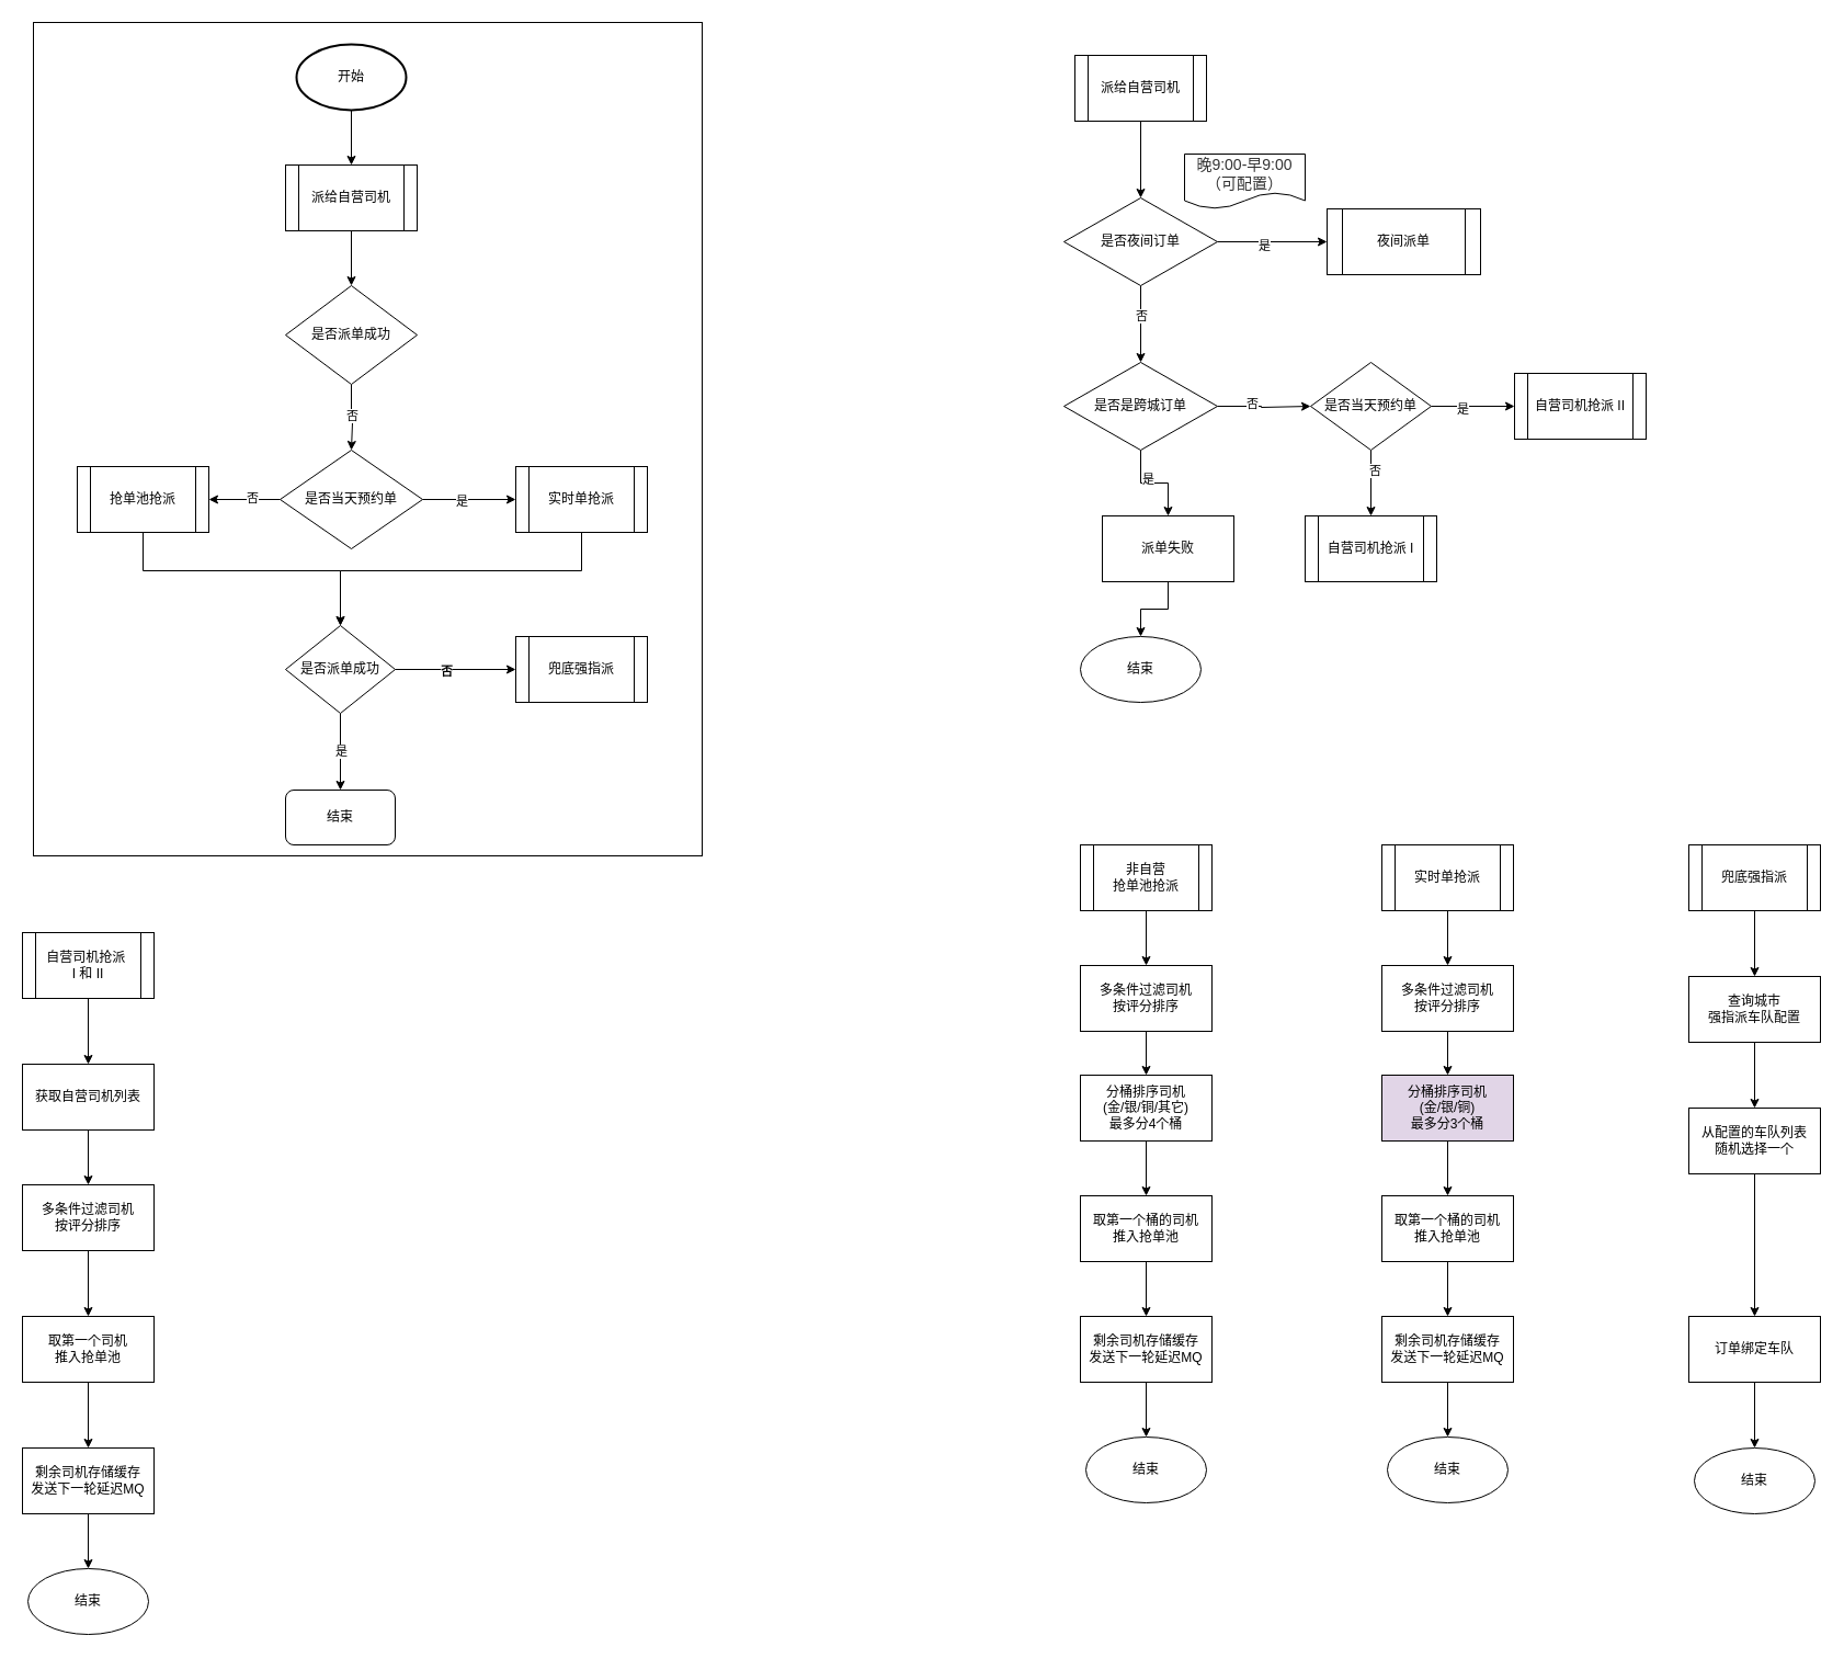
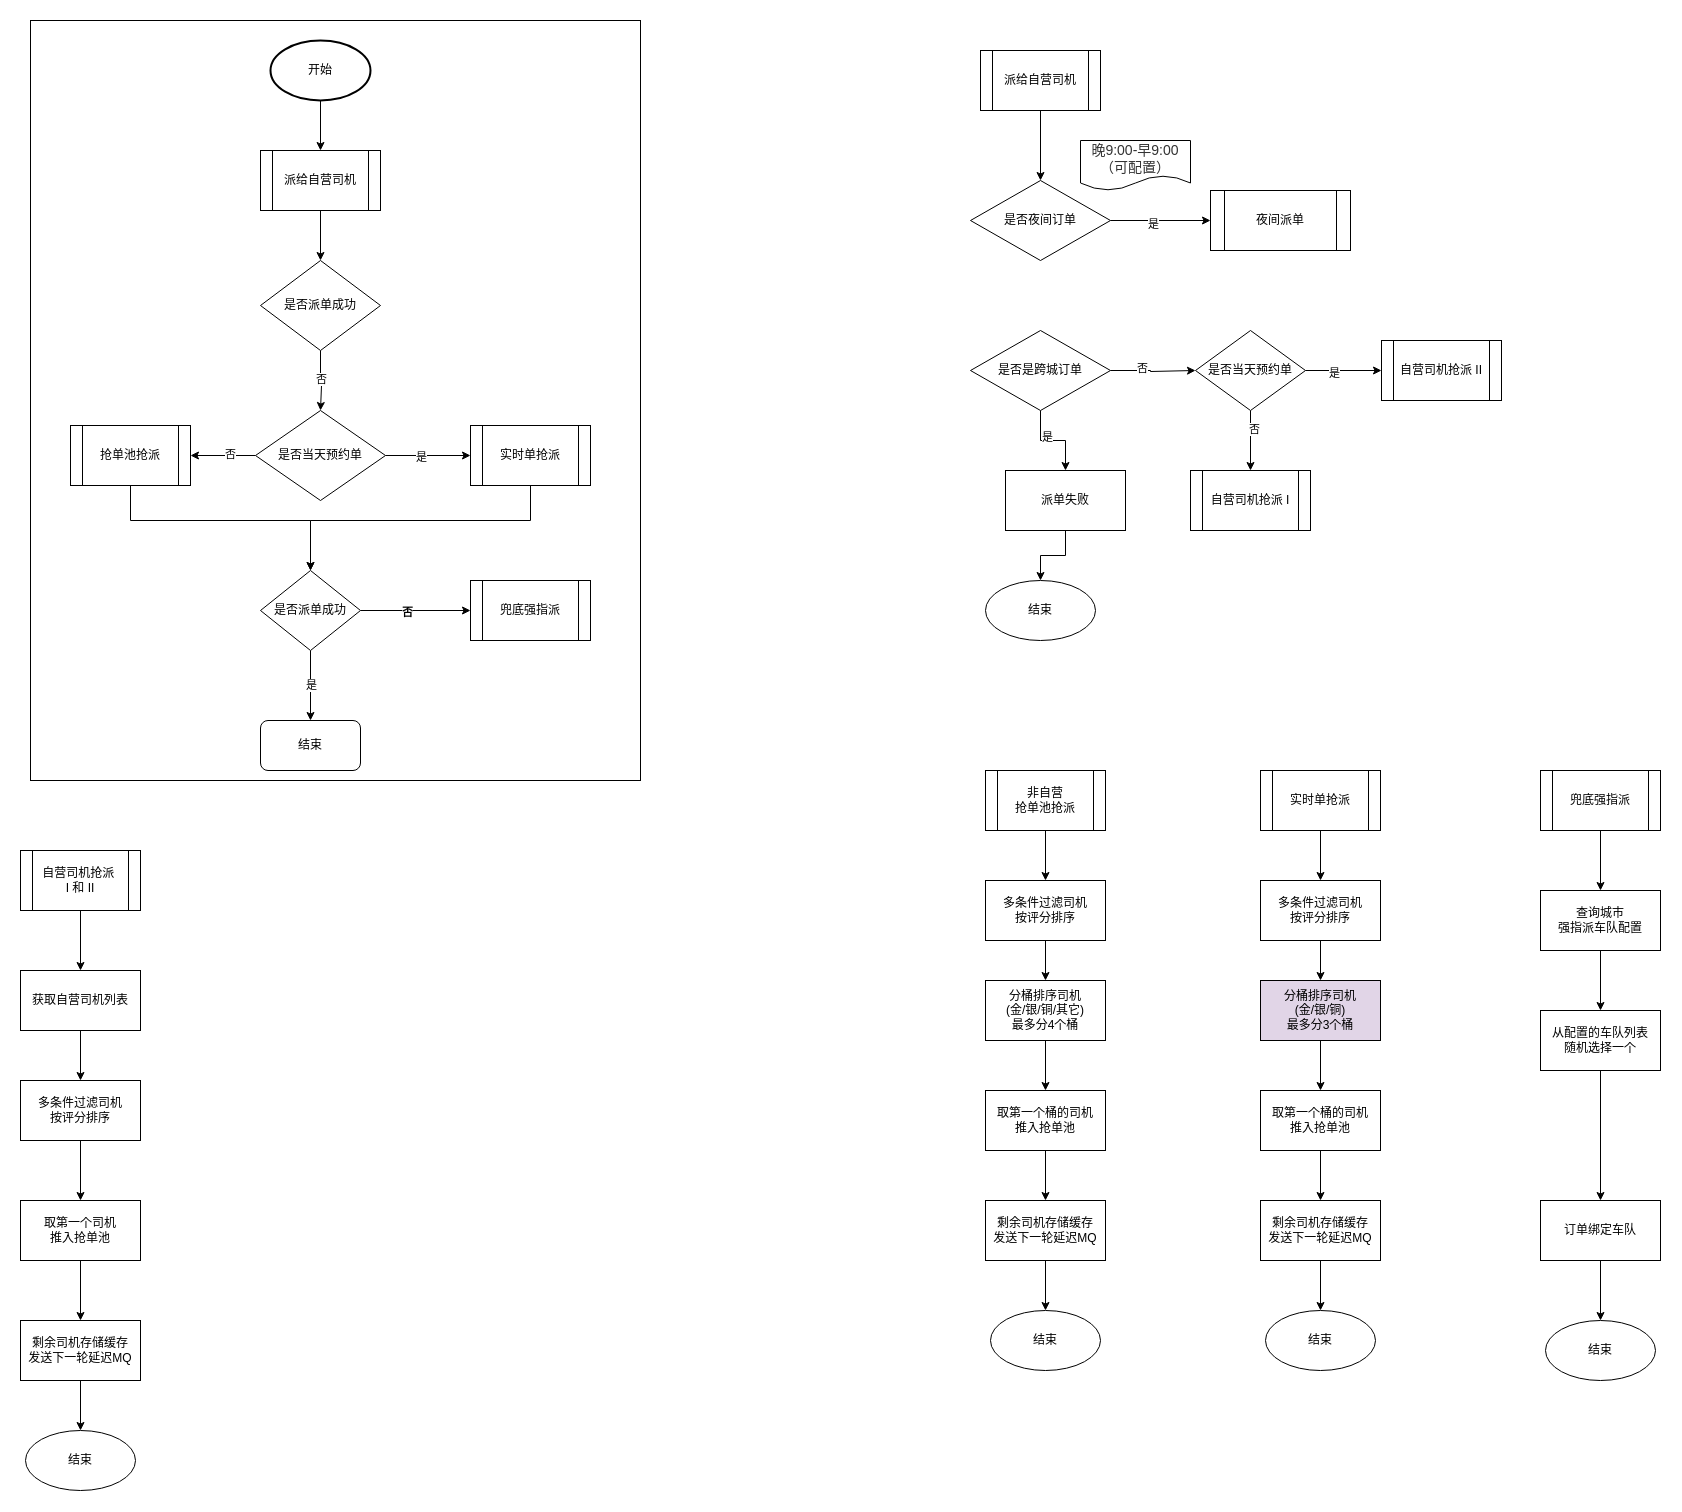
- <mxCell id="28" value="" style="edgeStyle=orthogonalEdgeStyle;rounded=0;orthogonalLoop=1;jettySize=auto;html=1;" parent="1" source="32" target="38" edge="1"><mxGeometry relative="1" as="geometry" /></mxCell>
- <mxCell id="29" value="否" style="edgeLabel;html=1;align=center;verticalAlign=middle;resizable=0;points=[];" parent="28" vertex="1" connectable="0"><mxGeometry x="-0.425" y="1" relative="1" as="geometry"><mxPoint x="-1" y="7" as="offset" /></mxGeometry></mxCell>
